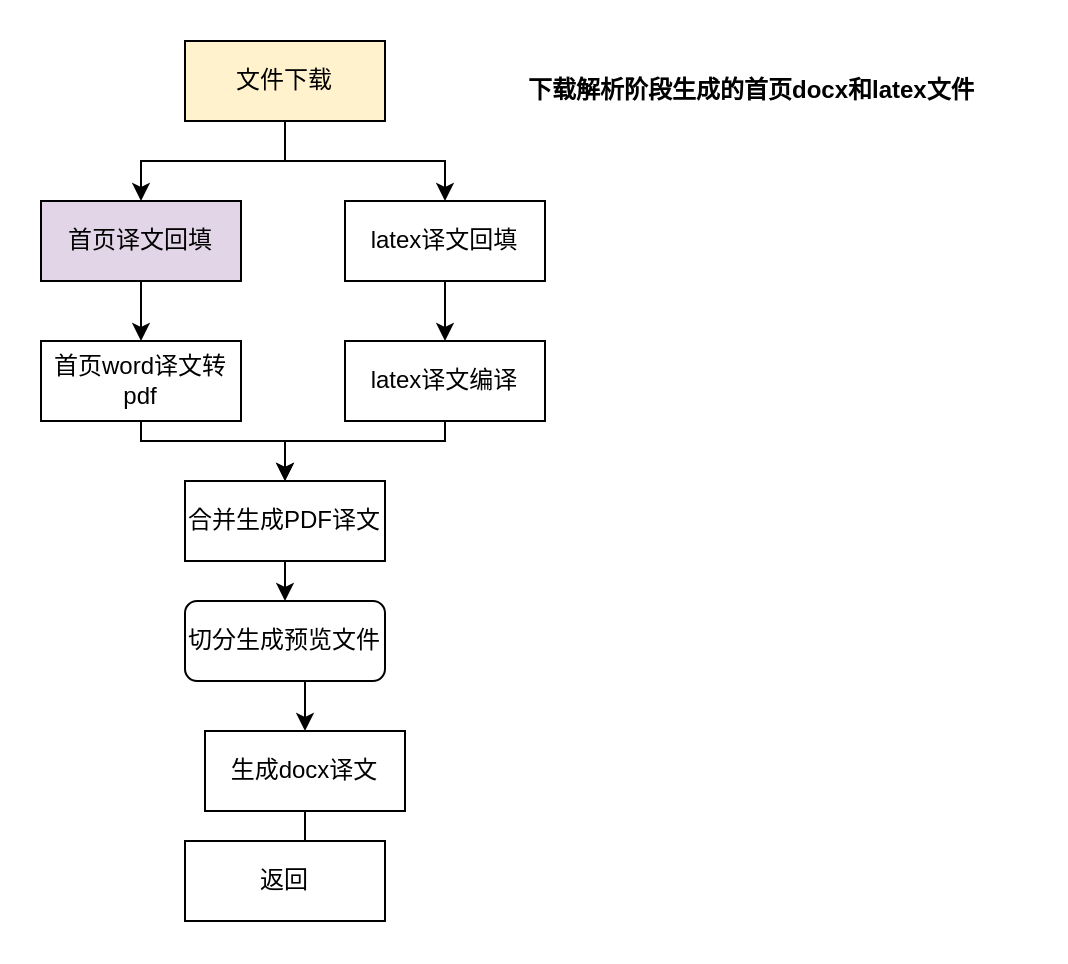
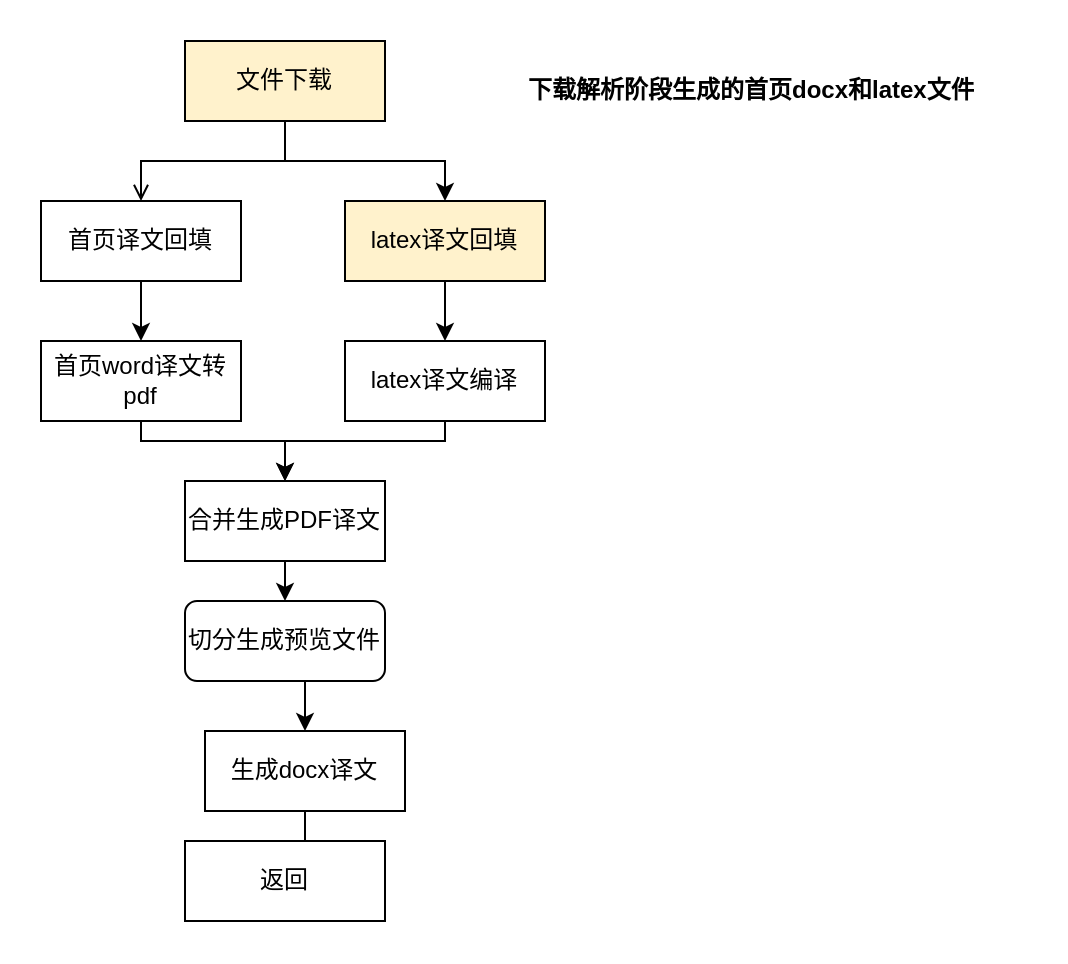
- <mxCell id="2" style="edgeStyle=orthogonalEdgeStyle;rounded=0;orthogonalLoop=1;jettySize=auto;html=1;exitX=0.5;exitY=1;exitDx=0;exitDy=0;entryX=0.5;entryY=0;entryDx=0;entryDy=0;" edge="1" parent="1" source="4" target="7"><mxGeometry relative="1" as="geometry" /></mxCell>
+ <mxCell id="2" style="edgeStyle=orthogonalEdgeStyle;rounded=0;orthogonalLoop=1;jettySize=auto;html=1;exitX=0.5;exitY=1;exitDx=0;exitDy=0;entryX=0.5;entryY=0;entryDx=0;entryDy=0;endArrow=open;" edge="1" parent="1" source="4" target="7"><mxGeometry relative="1" as="geometry" /></mxCell>
- <mxCell id="7" value="首页译文回填" style="rounded=0;whiteSpace=wrap;html=1;fillColor=#e1d5e7;" vertex="1" parent="1"><mxGeometry x="20" y="100" width="100" height="40" as="geometry" /></mxCell>
+ <mxCell id="7" value="首页译文回填" style="rounded=0;whiteSpace=wrap;html=1;" vertex="1" parent="1"><mxGeometry x="20" y="100" width="100" height="40" as="geometry" /></mxCell>
- <mxCell id="9" value="latex译文回填" style="rounded=0;whiteSpace=wrap;html=1;" vertex="1" parent="1"><mxGeometry x="172" y="100" width="100" height="40" as="geometry" /></mxCell>
+ <mxCell id="9" value="latex译文回填" style="rounded=0;whiteSpace=wrap;html=1;fillColor=#fff2cc;" vertex="1" parent="1"><mxGeometry x="172" y="100" width="100" height="40" as="geometry" /></mxCell>
